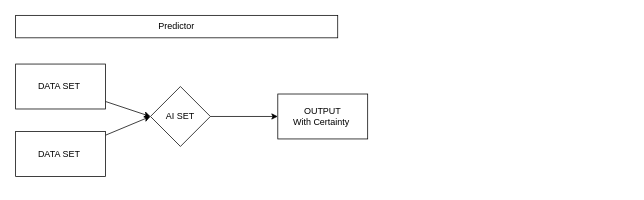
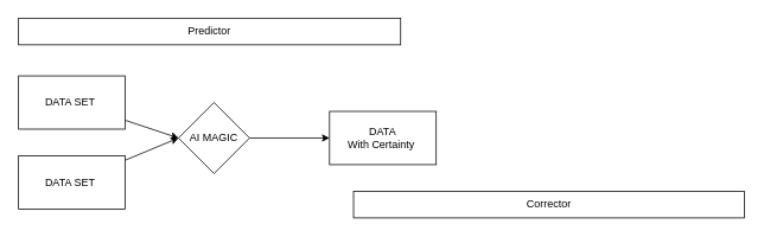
- <mxCell id="7" value="AI SET" style="rhombus;whiteSpace=wrap;html=1;" vertex="1" parent="1"><mxGeometry x="200" y="115" width="80" height="80" as="geometry" /></mxCell>
+ <mxCell id="7" value="AI MAGIC" style="rhombus;whiteSpace=wrap;html=1;" vertex="1" parent="1"><mxGeometry x="200" y="115" width="80" height="80" as="geometry" /></mxCell>
- <mxCell id="9" value="OUTPUT&lt;br&gt;With Certainty&amp;nbsp;" style="whiteSpace=wrap;html=1;" vertex="1" parent="1"><mxGeometry x="370" y="125" width="120" height="60" as="geometry" /></mxCell>
+ <mxCell id="9" value="DATA&lt;br&gt;With Certainty&amp;nbsp;" style="whiteSpace=wrap;html=1;" vertex="1" parent="1"><mxGeometry x="370" y="125" width="120" height="60" as="geometry" /></mxCell>
+ <mxCell id="10" value="Corrector" style="whiteSpace=wrap;html=1;" vertex="1" parent="1"><mxGeometry x="397" y="215" width="440" height="30" as="geometry" /></mxCell>
